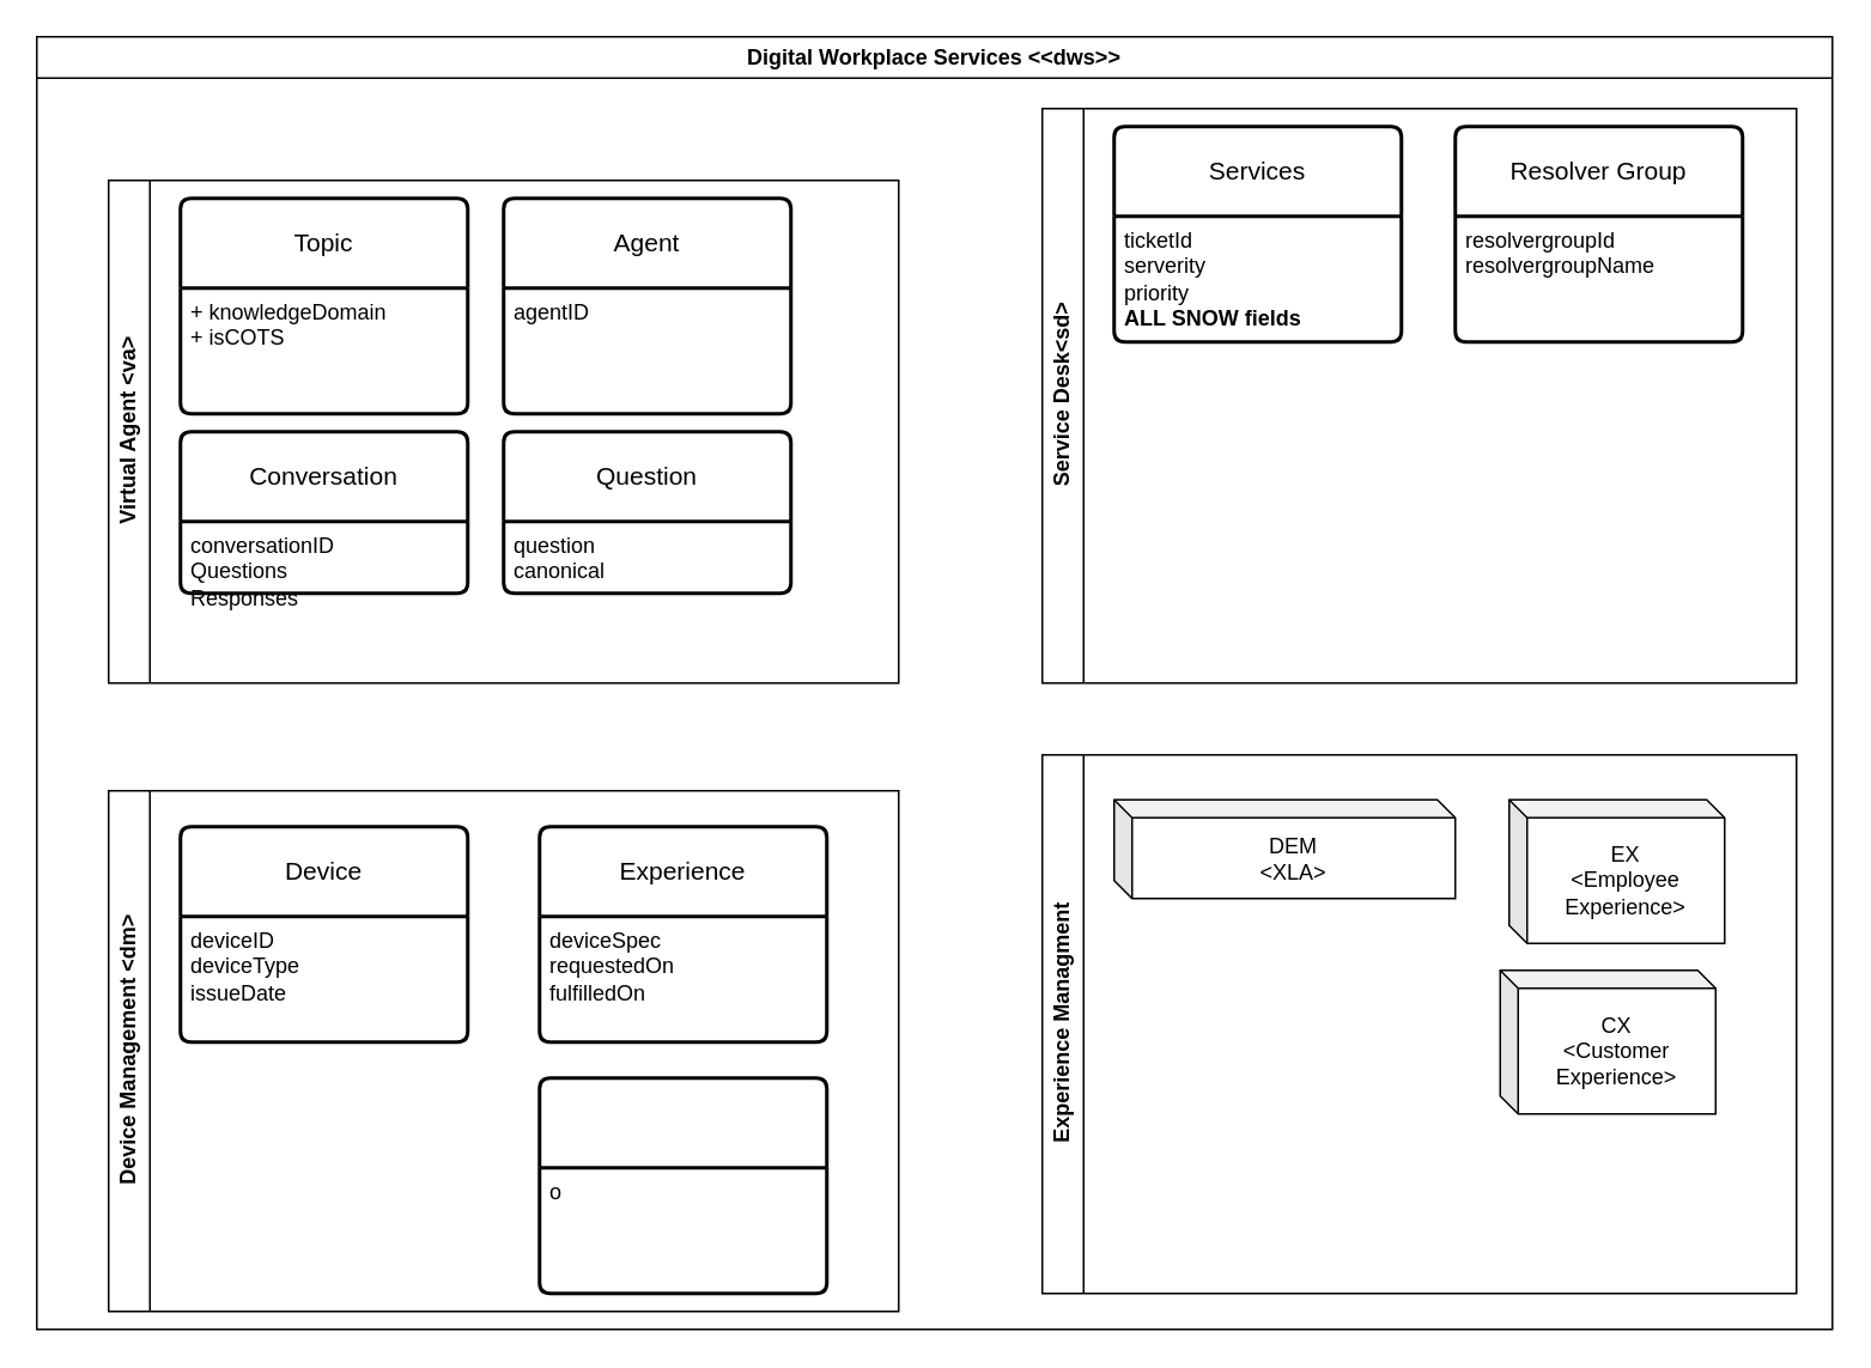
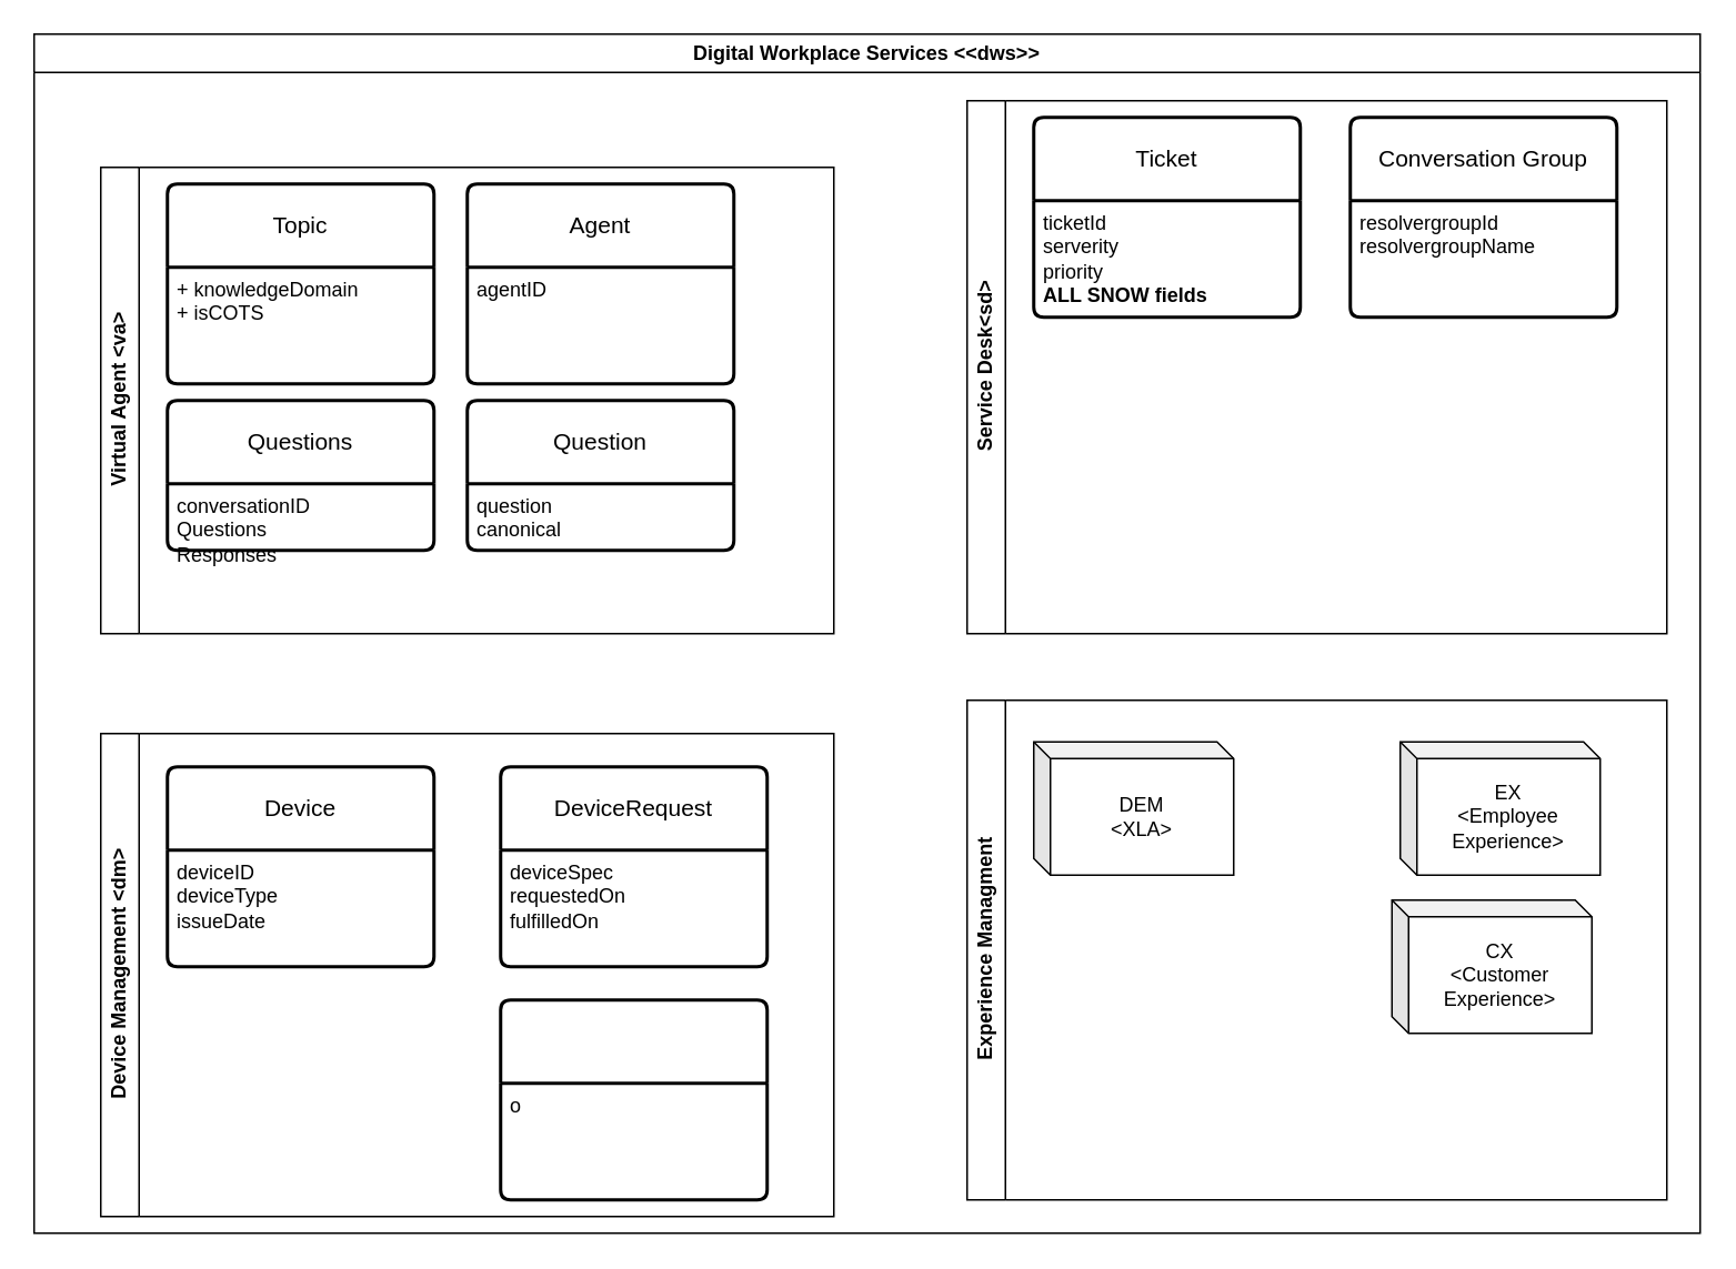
- <mxCell id="13" value="Services" style="swimlane;childLayout=stackLayout;horizontal=1;startSize=50;horizontalStack=0;rounded=1;fontSize=14;fontStyle=0;strokeWidth=2;resizeParent=0;resizeLast=1;shadow=0;dashed=0;align=center;arcSize=4;whiteSpace=wrap;html=1;" parent="12" vertex="1"><mxGeometry x="40" y="10" width="160" height="120" as="geometry" /></mxCell>
+ <mxCell id="13" value="Ticket" style="swimlane;childLayout=stackLayout;horizontal=1;startSize=50;horizontalStack=0;rounded=1;fontSize=14;fontStyle=0;strokeWidth=2;resizeParent=0;resizeLast=1;shadow=0;dashed=0;align=center;arcSize=4;whiteSpace=wrap;html=1;" parent="12" vertex="1"><mxGeometry x="40" y="10" width="160" height="120" as="geometry" /></mxCell>
- <mxCell id="15" value="Resolver Group" style="swimlane;childLayout=stackLayout;horizontal=1;startSize=50;horizontalStack=0;rounded=1;fontSize=14;fontStyle=0;strokeWidth=2;resizeParent=0;resizeLast=1;shadow=0;dashed=0;align=center;arcSize=4;whiteSpace=wrap;html=1;" parent="12" vertex="1"><mxGeometry x="230" y="10" width="160" height="120" as="geometry" /></mxCell>
+ <mxCell id="15" value="Conversation Group" style="swimlane;childLayout=stackLayout;horizontal=1;startSize=50;horizontalStack=0;rounded=1;fontSize=14;fontStyle=0;strokeWidth=2;resizeParent=0;resizeLast=1;shadow=0;dashed=0;align=center;arcSize=4;whiteSpace=wrap;html=1;" parent="12" vertex="1"><mxGeometry x="230" y="10" width="160" height="120" as="geometry" /></mxCell>
- <mxCell id="8" value="Conversation" style="swimlane;childLayout=stackLayout;horizontal=1;startSize=50;horizontalStack=0;rounded=1;fontSize=14;fontStyle=0;strokeWidth=2;resizeParent=0;resizeLast=1;shadow=0;dashed=0;align=center;arcSize=4;whiteSpace=wrap;html=1;" parent="3" vertex="1"><mxGeometry x="40" y="140" width="160" height="90" as="geometry" /></mxCell>
+ <mxCell id="8" value="Questions" style="swimlane;childLayout=stackLayout;horizontal=1;startSize=50;horizontalStack=0;rounded=1;fontSize=14;fontStyle=0;strokeWidth=2;resizeParent=0;resizeLast=1;shadow=0;dashed=0;align=center;arcSize=4;whiteSpace=wrap;html=1;" parent="3" vertex="1"><mxGeometry x="40" y="140" width="160" height="90" as="geometry" /></mxCell>
- <mxCell id="25" value="DEM&lt;br&gt;&amp;lt;XLA&amp;gt;" style="shape=cube;whiteSpace=wrap;html=1;boundedLbl=1;backgroundOutline=1;darkOpacity=0.05;darkOpacity2=0.1;size=10;" parent="24" vertex="1"><mxGeometry x="40" y="25" width="190" height="55" as="geometry" /></mxCell>
+ <mxCell id="25" value="DEM&lt;br&gt;&amp;lt;XLA&amp;gt;" style="shape=cube;whiteSpace=wrap;html=1;boundedLbl=1;backgroundOutline=1;darkOpacity=0.05;darkOpacity2=0.1;size=10;" parent="24" vertex="1"><mxGeometry x="40" y="25" width="120" height="80" as="geometry" /></mxCell>
- <mxCell id="20" value="Experience" style="swimlane;childLayout=stackLayout;horizontal=1;startSize=50;horizontalStack=0;rounded=1;fontSize=14;fontStyle=0;strokeWidth=2;resizeParent=0;resizeLast=1;shadow=0;dashed=0;align=center;arcSize=4;whiteSpace=wrap;html=1;" parent="17" vertex="1"><mxGeometry x="240" y="20" width="160" height="120" as="geometry" /></mxCell>
+ <mxCell id="20" value="DeviceRequest" style="swimlane;childLayout=stackLayout;horizontal=1;startSize=50;horizontalStack=0;rounded=1;fontSize=14;fontStyle=0;strokeWidth=2;resizeParent=0;resizeLast=1;shadow=0;dashed=0;align=center;arcSize=4;whiteSpace=wrap;html=1;" parent="17" vertex="1"><mxGeometry x="240" y="20" width="160" height="120" as="geometry" /></mxCell>
